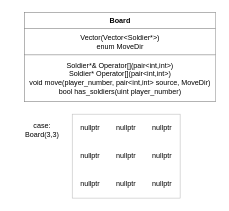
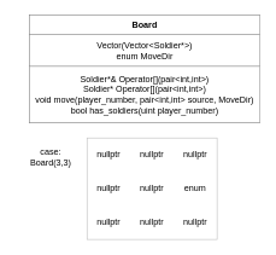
- <mxCell id="3" value="&lt;table border=&quot;0&quot; width=&quot;100%&quot; style=&quot;width: 100% ; height: 100% ; border-collapse: collapse&quot;&gt;&lt;tbody&gt;&lt;tr&gt;&lt;td align=&quot;center&quot;&gt;nullptr&lt;/td&gt;&lt;td align=&quot;center&quot;&gt;nullptr&lt;/td&gt;&lt;td align=&quot;center&quot;&gt;nullptr&lt;/td&gt;&lt;/tr&gt;&lt;tr&gt;&lt;td align=&quot;center&quot;&gt;nullptr&lt;/td&gt;&lt;td align=&quot;center&quot;&gt;nullptr&lt;/td&gt;&lt;td align=&quot;center&quot;&gt;nullptr&lt;/td&gt;&lt;/tr&gt;&lt;tr&gt;&lt;td align=&quot;center&quot;&gt;nullptr&lt;/td&gt;&lt;td align=&quot;center&quot;&gt;nullptr&lt;/td&gt;&lt;td align=&quot;center&quot;&gt;nullptr&lt;br&gt;&lt;/td&gt;&lt;/tr&gt;&lt;/tbody&gt;&lt;/table&gt;" style="text;html=1;strokeColor=#c0c0c0;fillColor=none;overflow=fill;" vertex="1" parent="1"><mxGeometry x="120" y="190" width="180" height="140" as="geometry" /></mxCell>
+ <mxCell id="3" value="&lt;table border=&quot;0&quot; width=&quot;100%&quot; style=&quot;width: 100% ; height: 100% ; border-collapse: collapse&quot;&gt;&lt;tbody&gt;&lt;tr&gt;&lt;td align=&quot;center&quot;&gt;nullptr&lt;/td&gt;&lt;td align=&quot;center&quot;&gt;nullptr&lt;/td&gt;&lt;td align=&quot;center&quot;&gt;nullptr&lt;/td&gt;&lt;/tr&gt;&lt;tr&gt;&lt;td align=&quot;center&quot;&gt;nullptr&lt;/td&gt;&lt;td align=&quot;center&quot;&gt;nullptr&lt;/td&gt;&lt;td align=&quot;center&quot;&gt;enum&lt;/td&gt;&lt;/tr&gt;&lt;tr&gt;&lt;td align=&quot;center&quot;&gt;nullptr&lt;/td&gt;&lt;td align=&quot;center&quot;&gt;nullptr&lt;/td&gt;&lt;td align=&quot;center&quot;&gt;nullptr&lt;br&gt;&lt;/td&gt;&lt;/tr&gt;&lt;/tbody&gt;&lt;/table&gt;" style="text;html=1;strokeColor=#c0c0c0;fillColor=none;overflow=fill;" vertex="1" parent="1"><mxGeometry x="120" y="190" width="180" height="140" as="geometry" /></mxCell>
